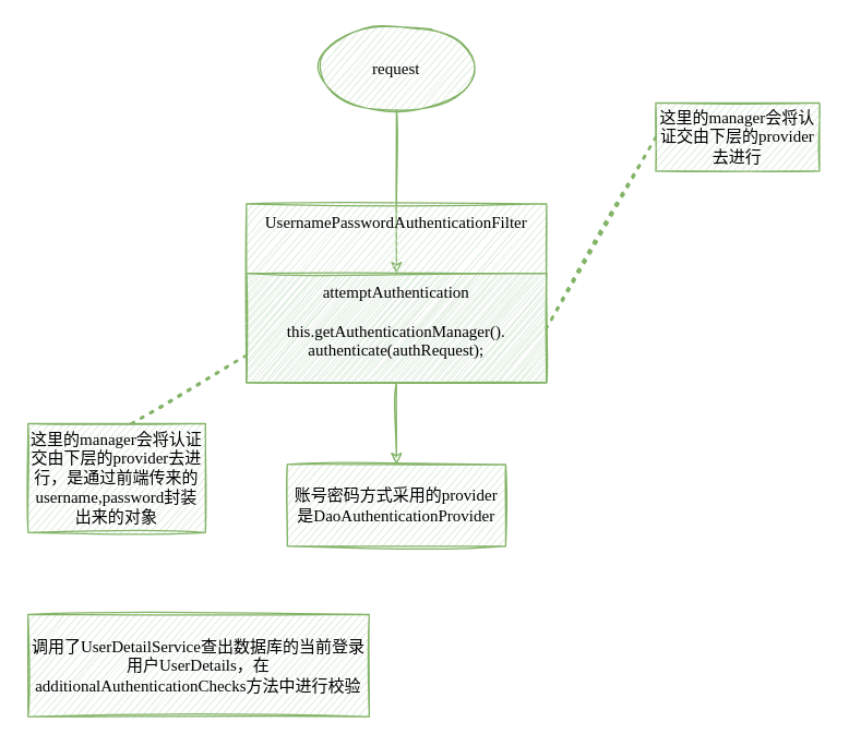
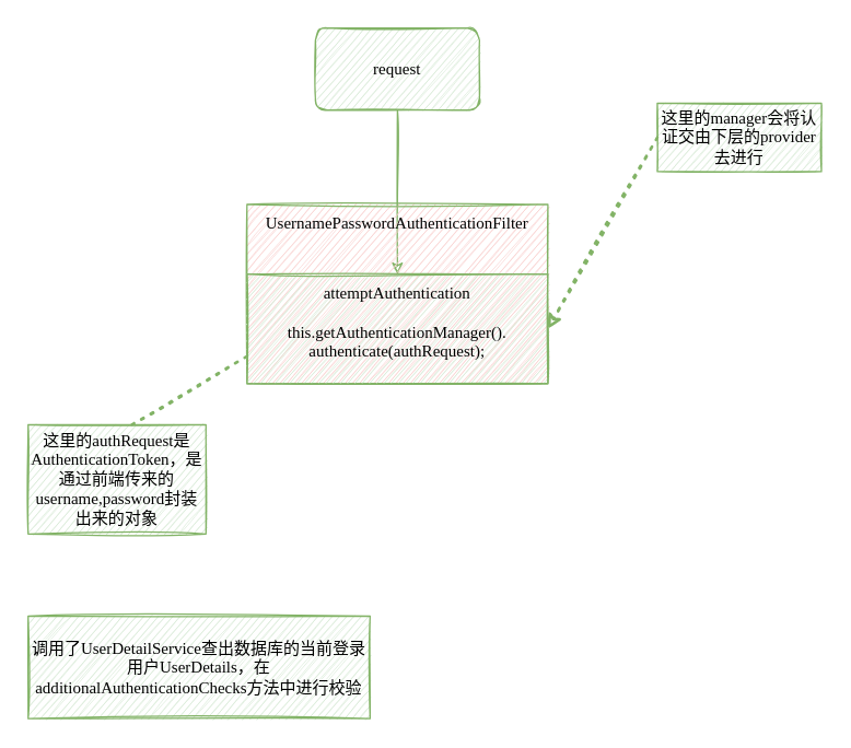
- <mxCell id="3" value="request" style="ellipse;whiteSpace=wrap;html=1;fillColor=#d5e8d4;strokeColor=#82b366;shadow=0;sketch=1;glass=0;fontFamily=Times New Roman;" vertex="1" parent="1"><mxGeometry x="230" y="20" width="120" height="60" as="geometry" /></mxCell>
+ <mxCell id="3" value="request" style="rounded=1;whiteSpace=wrap;html=1;fillColor=#d5e8d4;strokeColor=#82b366;shadow=0;sketch=1;glass=0;fontFamily=Times New Roman;" vertex="1" parent="1"><mxGeometry x="230" y="20" width="120" height="60" as="geometry" /></mxCell>
- <mxCell id="4" value="UsernamePasswordAuthenticationFilter" style="rounded=0;whiteSpace=wrap;html=1;fillColor=#d5e8d4;strokeColor=#82b366;verticalAlign=top;sketch=1;fontFamily=Times New Roman;" vertex="1" parent="1"><mxGeometry x="180" y="149" width="220" height="131" as="geometry" /></mxCell>
+ <mxCell id="4" value="UsernamePasswordAuthenticationFilter" style="rounded=0;whiteSpace=wrap;html=1;fillColor=#f8cecc;strokeColor=#82b366;verticalAlign=top;sketch=1;fontFamily=Times New Roman;" vertex="1" parent="1"><mxGeometry x="180" y="149" width="220" height="131" as="geometry" /></mxCell>
- <mxCell id="7" value="" style="endArrow=none;dashed=1;html=1;dashPattern=1 3;strokeWidth=2;rounded=0;entryX=1;entryY=0.5;entryDx=0;entryDy=0;exitX=0;exitY=0.5;exitDx=0;exitDy=0;fillColor=#d5e8d4;strokeColor=#82b366;sketch=1;fontFamily=Times New Roman;" edge="1" parent="1" source="8" target="6"><mxGeometry width="50" height="50" relative="1" as="geometry"><mxPoint x="480" y="230" as="sourcePoint" /><mxPoint x="330" y="260" as="targetPoint" /></mxGeometry></mxCell>
+ <mxCell id="7" value="" style="endArrow=classic;dashed=1;html=1;dashPattern=1 3;strokeWidth=2;rounded=0;entryX=1;entryY=0.5;entryDx=0;entryDy=0;exitX=0;exitY=0.5;exitDx=0;exitDy=0;fillColor=#d5e8d4;strokeColor=#82b366;sketch=1;fontFamily=Times New Roman;" edge="1" parent="1" source="8" target="6"><mxGeometry width="50" height="50" relative="1" as="geometry"><mxPoint x="480" y="230" as="sourcePoint" /><mxPoint x="330" y="260" as="targetPoint" /></mxGeometry></mxCell>
- <mxCell id="5" style="edgeStyle=orthogonalEdgeStyle;rounded=0;sketch=1;orthogonalLoop=1;jettySize=auto;html=1;exitX=0.5;exitY=1;exitDx=0;exitDy=0;entryX=0.5;entryY=0;entryDx=0;entryDy=0;fillColor=#d5e8d4;strokeColor=#82b366;fontFamily=Times New Roman;" edge="1" parent="1" source="6" target="9"><mxGeometry relative="1" as="geometry" /></mxCell>
- <mxCell id="12" value="这里的manager会将认证交由下层的provider去进行，是通过前端传来的username,password封装出来的对象" style="rounded=0;whiteSpace=wrap;html=1;shadow=0;glass=0;sketch=1;fillColor=#d5e8d4;strokeColor=#82b366;fontFamily=Times New Roman;" vertex="1" parent="1"><mxGeometry x="20" y="310" width="130" height="80" as="geometry" /></mxCell>
+ <mxCell id="12" value="这里的authRequest是AuthenticationToken，是通过前端传来的username,password封装出来的对象" style="rounded=0;whiteSpace=wrap;html=1;shadow=0;glass=0;sketch=1;fillColor=#d5e8d4;strokeColor=#82b366;fontFamily=Times New Roman;" vertex="1" parent="1"><mxGeometry x="20" y="310" width="130" height="80" as="geometry" /></mxCell>
- <mxCell id="9" value="账号密码方式采用的provider是DaoAuthenticationProvider" style="rounded=0;whiteSpace=wrap;html=1;shadow=0;glass=0;sketch=1;fillColor=#d5e8d4;strokeColor=#82b366;fontFamily=Times New Roman;" vertex="1" parent="1"><mxGeometry x="210" y="340" width="160" height="60" as="geometry" /></mxCell>
